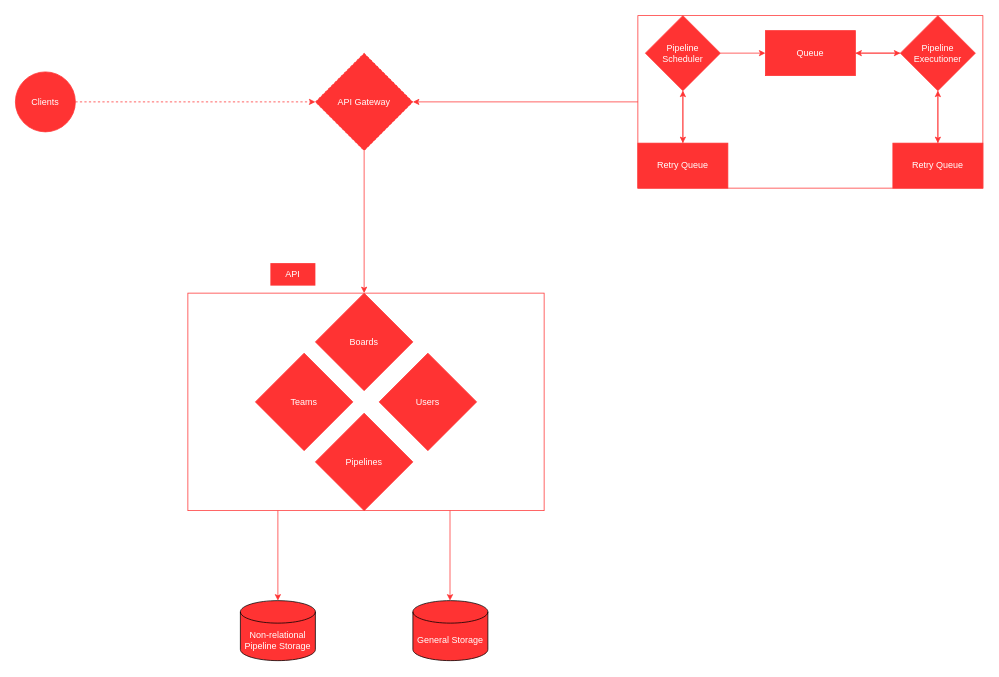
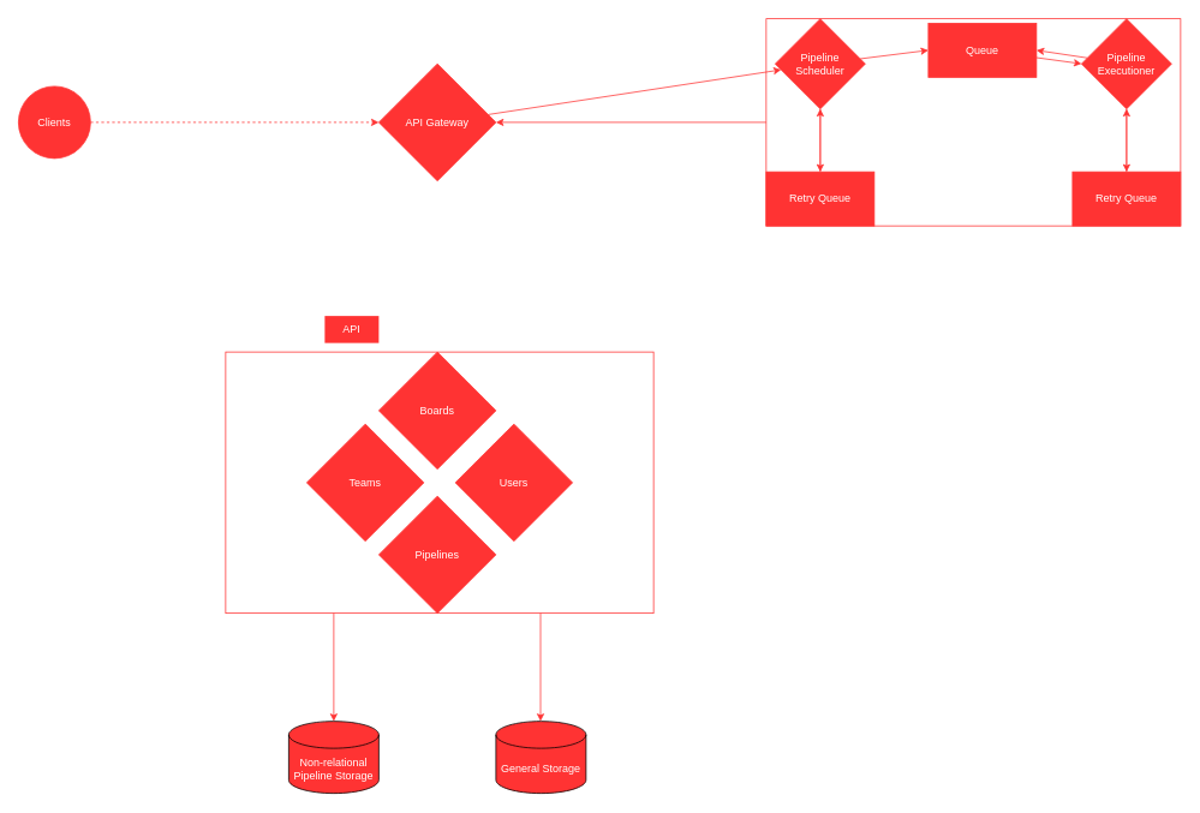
- <mxCell id="18" value="Queue" style="rounded=0;whiteSpace=wrap;html=1;fillColor=#FF3333;strokeColor=#FF3333;labelBackgroundColor=none;fontColor=#FFFFFF;" vertex="1" parent="16"><mxGeometry x="170" y="20" width="120" height="60" as="geometry" /></mxCell>
+ <mxCell id="18" value="Queue" style="rounded=0;whiteSpace=wrap;html=1;fillColor=#FF3333;strokeColor=#FF3333;labelBackgroundColor=none;fontColor=#FFFFFF;" vertex="1" parent="16"><mxGeometry x="180" y="5" width="120" height="60" as="geometry" /></mxCell>
- <mxCell id="30" value="API Gateway" style="rhombus;whiteSpace=wrap;html=1;rounded=0;glass=0;fillColor=#FF3333;strokeColor=#FF3333;labelBackgroundColor=none;fontColor=#FFFFFF;dashed=1;" vertex="1" parent="1"><mxGeometry x="420" y="70" width="130" height="130" as="geometry" /></mxCell>
+ <mxCell id="30" value="API Gateway" style="rhombus;whiteSpace=wrap;html=1;rounded=0;glass=0;fillColor=#FF3333;strokeColor=#FF3333;labelBackgroundColor=none;fontColor=#FFFFFF;" vertex="1" parent="1"><mxGeometry x="420" y="70" width="130" height="130" as="geometry" /></mxCell>
- <mxCell id="29" style="edgeStyle=none;html=1;entryX=0.5;entryY=0;entryDx=0;entryDy=0;strokeColor=#FF3333;startArrow=none;startFill=0;endArrow=classic;endFill=1;" edge="1" parent="1" source="30" target="9"><mxGeometry relative="1" as="geometry" /></mxCell>
+ <mxCell id="29" style="edgeStyle=none;html=1;strokeColor=#FF3333;startArrow=none;startFill=0;endArrow=classic;endFill=1;" edge="1" parent="1" source="30" target="17"><mxGeometry relative="1" as="geometry" /></mxCell>
